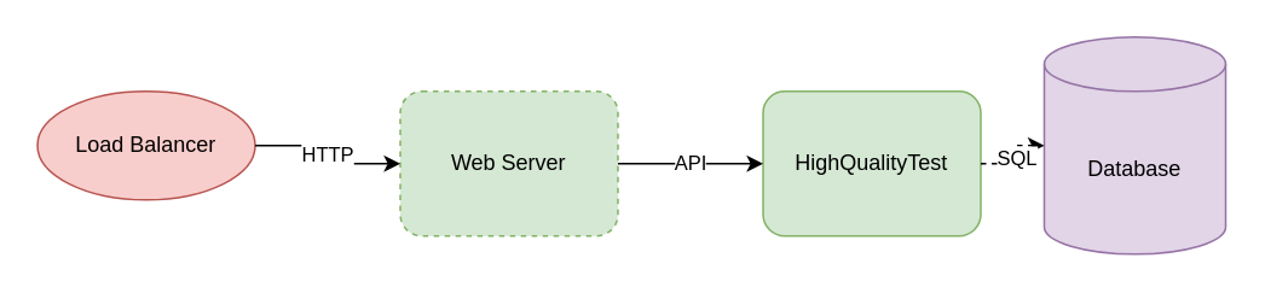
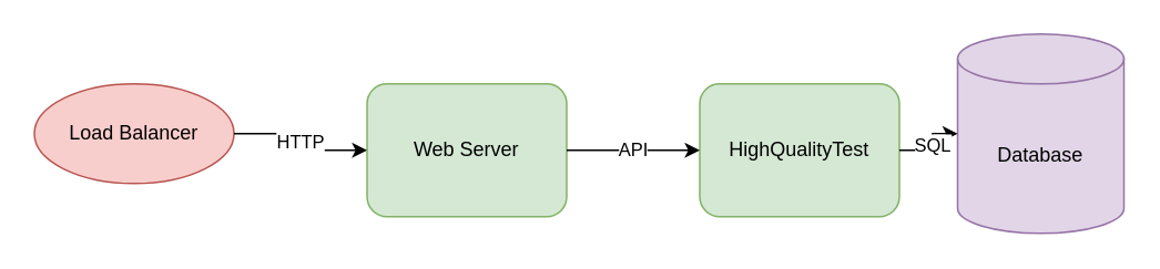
- <mxCell id="8" value="SQL" style="edgeStyle=orthogonalEdgeStyle;rounded=0;orthogonalLoop=1;jettySize=auto;html=1;dashed=1;" edge="1" parent="1" source="4" target="5"><mxGeometry relative="1" as="geometry" /></mxCell>
+ <mxCell id="8" value="SQL" style="edgeStyle=orthogonalEdgeStyle;rounded=0;orthogonalLoop=1;jettySize=auto;html=1;" edge="1" parent="1" source="4" target="5"><mxGeometry relative="1" as="geometry" /></mxCell>
- <mxCell id="3" value="Web Server" style="rounded=1;whiteSpace=wrap;html=1;fillColor=#d5e8d4;strokeColor=#82b366;dashed=1;" vertex="1" parent="1"><mxGeometry x="220" y="50" width="120" height="80" as="geometry" /></mxCell>
+ <mxCell id="3" value="Web Server" style="rounded=1;whiteSpace=wrap;html=1;fillColor=#d5e8d4;strokeColor=#82b366;" vertex="1" parent="1"><mxGeometry x="220" y="50" width="120" height="80" as="geometry" /></mxCell>
